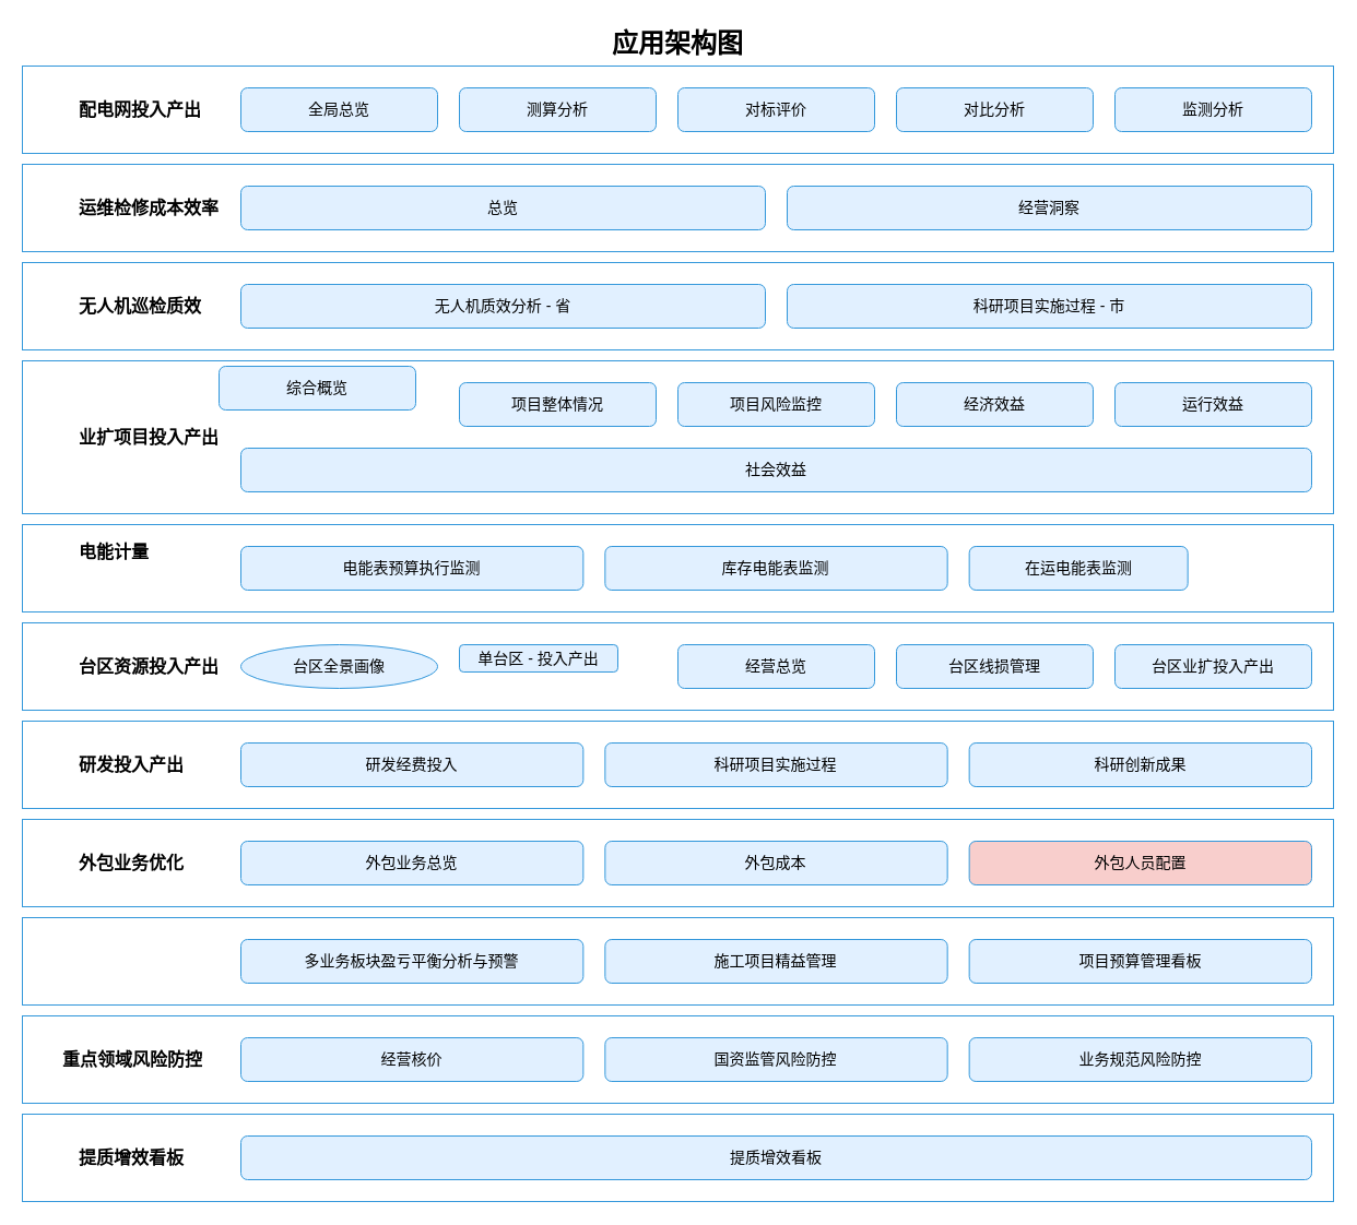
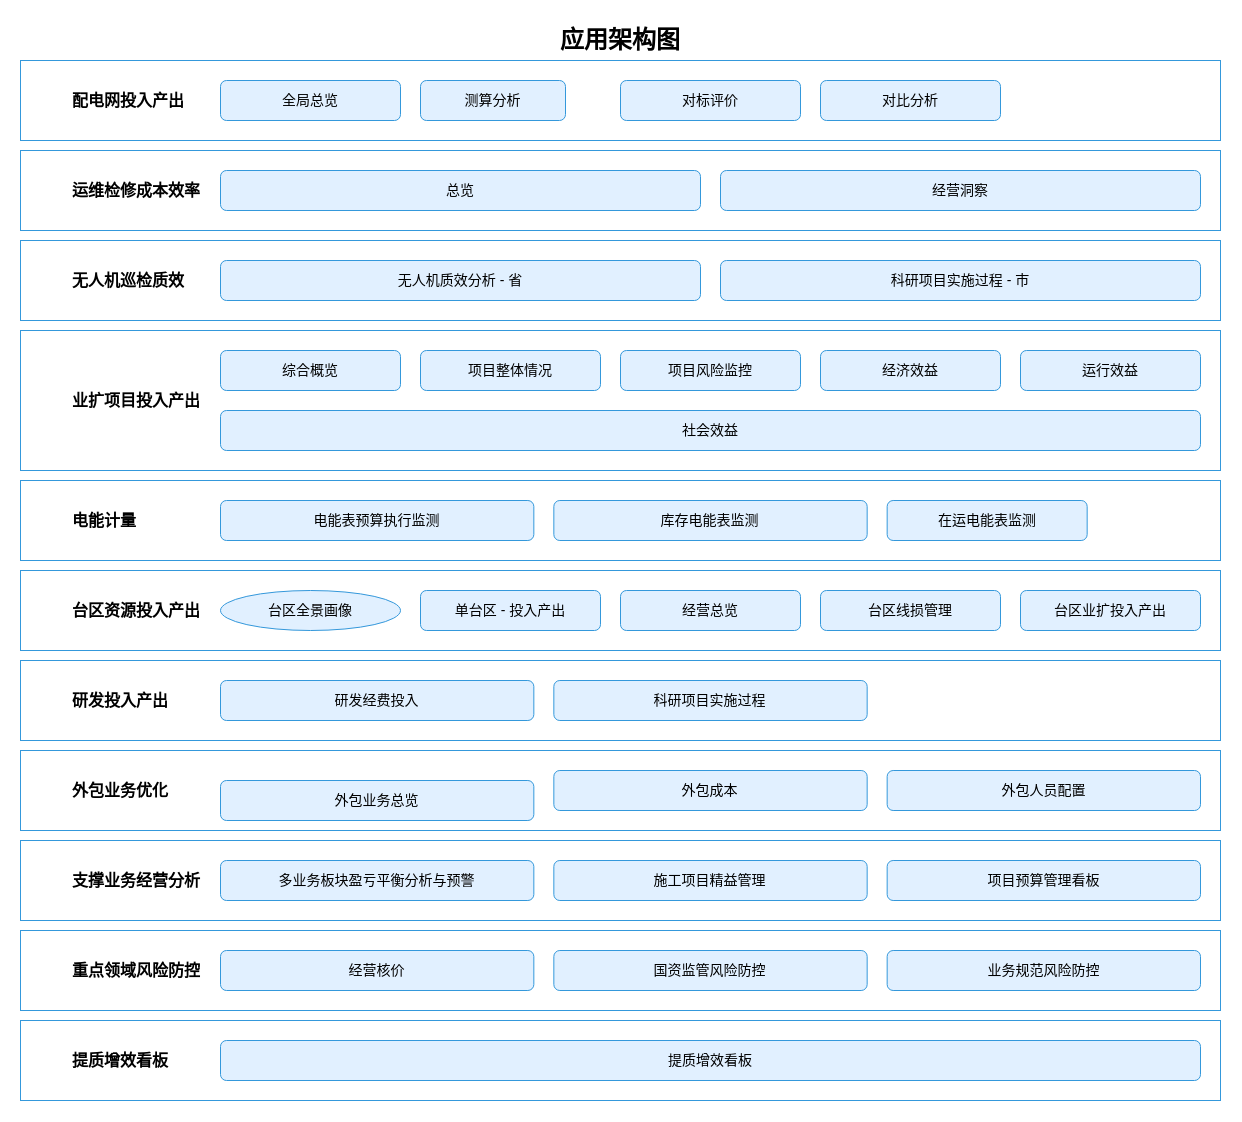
- <mxCell id="6" value="测算分析" style="rounded=1;whiteSpace=wrap;html=1;fillColor=#e1f0ff;strokeColor=#3498db;fontSize=14" parent="1" vertex="1"><mxGeometry x="420" y="80" width="180" height="40" as="geometry" /></mxCell>
+ <mxCell id="6" value="测算分析" style="rounded=1;whiteSpace=wrap;html=1;fillColor=#e1f0ff;strokeColor=#3498db;fontSize=14" parent="1" vertex="1"><mxGeometry x="420" y="80" width="145" height="40" as="geometry" /></mxCell>
- <mxCell id="9" value="监测分析" style="rounded=1;whiteSpace=wrap;html=1;fillColor=#e1f0ff;strokeColor=#3498db;fontSize=14" parent="1" vertex="1"><mxGeometry x="1020" y="80" width="180" height="40" as="geometry" /></mxCell>
- <mxCell id="20" value="综合概览" style="rounded=1;whiteSpace=wrap;html=1;fillColor=#e1f0ff;strokeColor=#3498db;fontSize=14" parent="1" vertex="1"><mxGeometry x="200" y="335" width="180" height="40" as="geometry" /></mxCell>
+ <mxCell id="20" value="综合概览" style="rounded=1;whiteSpace=wrap;html=1;fillColor=#e1f0ff;strokeColor=#3498db;fontSize=14" parent="1" vertex="1"><mxGeometry x="220" y="350" width="180" height="40" as="geometry" /></mxCell>
- <mxCell id="27" value="电能计量" style="text;align=left;verticalAlign=middle;whiteSpace=wrap;html=1;fontSize=16;fontStyle=1" parent="1" vertex="1"><mxGeometry x="70" y="490" width="140" height="30" as="geometry" /></mxCell>
+ <mxCell id="27" value="电能计量" style="text;align=left;verticalAlign=middle;whiteSpace=wrap;html=1;fontSize=16;fontStyle=1" parent="1" vertex="1"><mxGeometry x="70" y="505" width="140" height="30" as="geometry" /></mxCell>
- <mxCell id="34" value="单台区 - 投入产出" style="rounded=1;whiteSpace=wrap;html=1;fillColor=#e1f0ff;strokeColor=#3498db;fontSize=14" parent="1" vertex="1"><mxGeometry x="420" y="590" width="145" height="25" as="geometry" /></mxCell>
+ <mxCell id="34" value="单台区 - 投入产出" style="rounded=1;whiteSpace=wrap;html=1;fillColor=#e1f0ff;strokeColor=#3498db;fontSize=14" parent="1" vertex="1"><mxGeometry x="420" y="590" width="180" height="40" as="geometry" /></mxCell>
- <mxCell id="42" value="科研创新成果" style="rounded=1;whiteSpace=wrap;html=1;fillColor=#e1f0ff;strokeColor=#3498db;fontSize=14" parent="1" vertex="1"><mxGeometry x="886.667" y="680" width="313.333" height="40" as="geometry" /></mxCell>
- <mxCell id="45" value="外包业务总览" style="rounded=1;whiteSpace=wrap;html=1;fillColor=#e1f0ff;strokeColor=#3498db;fontSize=14" parent="1" vertex="1"><mxGeometry x="220" y="770" width="313.333" height="40" as="geometry" /></mxCell>
+ <mxCell id="45" value="外包业务总览" style="rounded=1;whiteSpace=wrap;html=1;fillColor=#e1f0ff;strokeColor=#3498db;fontSize=14" parent="1" vertex="1"><mxGeometry x="220" y="780" width="313.333" height="40" as="geometry" /></mxCell>
- <mxCell id="47" value="外包人员配置" style="rounded=1;whiteSpace=wrap;html=1;fillColor=#f8cecc;strokeColor=#3498db;fontSize=14;" parent="1" vertex="1"><mxGeometry x="886.667" y="770" width="313.333" height="40" as="geometry" /></mxCell>
+ <mxCell id="47" value="外包人员配置" style="rounded=1;whiteSpace=wrap;html=1;fillColor=#e1f0ff;strokeColor=#3498db;fontSize=14" parent="1" vertex="1"><mxGeometry x="886.667" y="770" width="313.333" height="40" as="geometry" /></mxCell>
+ <mxCell id="49" value="支撑业务经营分析" style="text;align=left;verticalAlign=middle;whiteSpace=wrap;html=1;fontSize=16;fontStyle=1" parent="1" vertex="1"><mxGeometry x="70" y="865" width="140" height="30" as="geometry" /></mxCell>
- <mxCell id="54" value="重点领域风险防控" style="text;align=left;verticalAlign=middle;whiteSpace=wrap;html=1;fontSize=16;fontStyle=1" parent="1" vertex="1"><mxGeometry x="55" y="955" width="140" height="30" as="geometry" /></mxCell>
+ <mxCell id="54" value="重点领域风险防控" style="text;align=left;verticalAlign=middle;whiteSpace=wrap;html=1;fontSize=16;fontStyle=1" parent="1" vertex="1"><mxGeometry x="70" y="955" width="140" height="30" as="geometry" /></mxCell>
